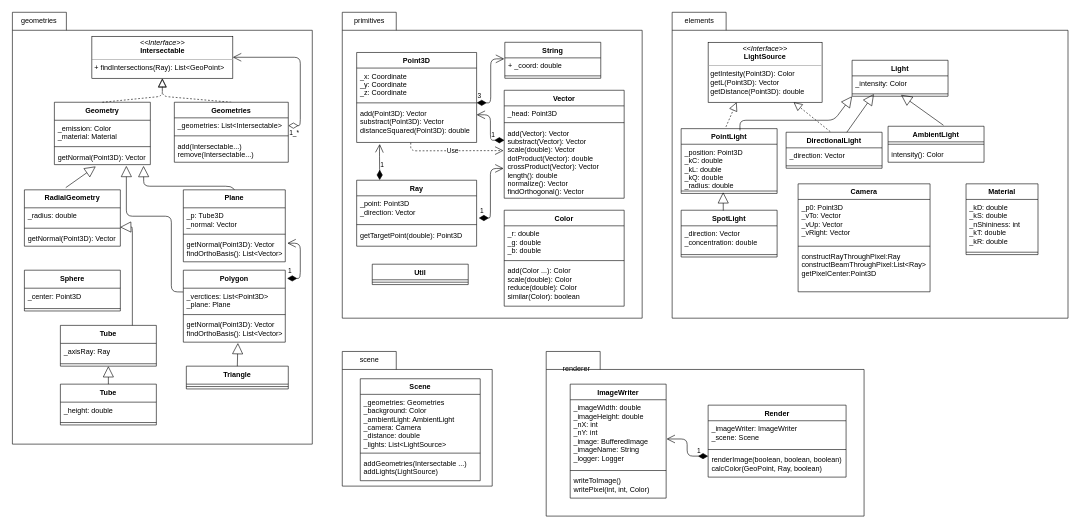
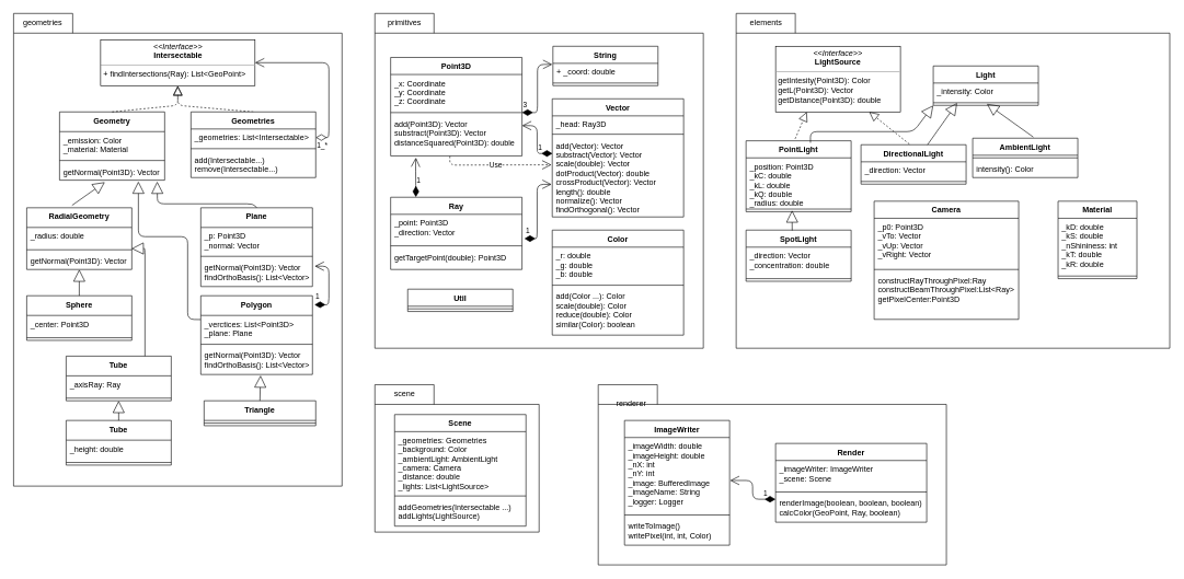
- <mxCell id="16" value="_head: Point3D" style="text;strokeColor=none;fillColor=none;align=left;verticalAlign=top;spacingLeft=4;spacingRight=4;overflow=hidden;rotatable=0;points=[[0,0.5],[1,0.5]];portConstraint=eastwest;" vertex="1" parent="15"><mxGeometry y="26" width="200" height="24" as="geometry" /></mxCell>
+ <mxCell id="16" value="_head: Ray3D" style="text;strokeColor=none;fillColor=none;align=left;verticalAlign=top;spacingLeft=4;spacingRight=4;overflow=hidden;rotatable=0;points=[[0,0.5],[1,0.5]];portConstraint=eastwest;" vertex="1" parent="15"><mxGeometry y="26" width="200" height="24" as="geometry" /></mxCell>
- <mxCell id="50" value="_p: Tube3D&#10;_normal: Vector" style="text;strokeColor=none;fillColor=none;align=left;verticalAlign=top;spacingLeft=4;spacingRight=4;overflow=hidden;rotatable=0;points=[[0,0.5],[1,0.5]];portConstraint=eastwest;" vertex="1" parent="49"><mxGeometry y="30" width="170" height="40" as="geometry" /></mxCell>
+ <mxCell id="50" value="_p: Point3D&#10;_normal: Vector" style="text;strokeColor=none;fillColor=none;align=left;verticalAlign=top;spacingLeft=4;spacingRight=4;overflow=hidden;rotatable=0;points=[[0,0.5],[1,0.5]];portConstraint=eastwest;" vertex="1" parent="49"><mxGeometry y="30" width="170" height="40" as="geometry" /></mxCell>
+ <mxCell id="66" value="" style="endArrow=block;endSize=16;endFill=0;html=1;entryX=0.5;entryY=1;entryDx=0;entryDy=0;exitX=0.5;exitY=0;exitDx=0;exitDy=0;" edge="1" parent="1" source="63" target="44"><mxGeometry width="160" relative="1" as="geometry"><mxPoint x="20" y="436" as="sourcePoint" /><mxPoint x="180" y="436" as="targetPoint" /></mxGeometry></mxCell>
